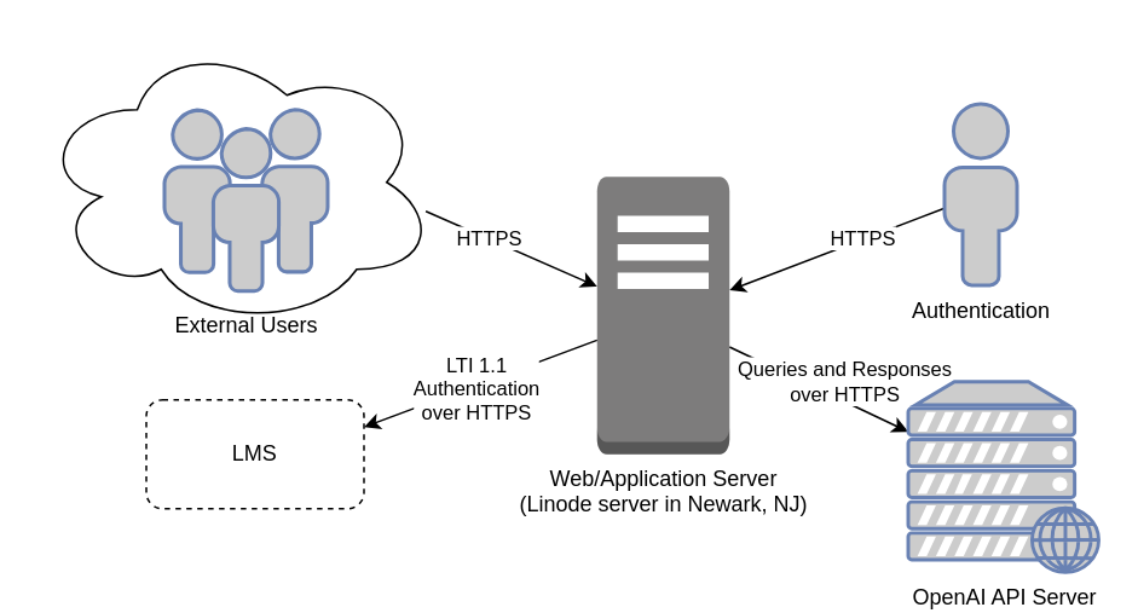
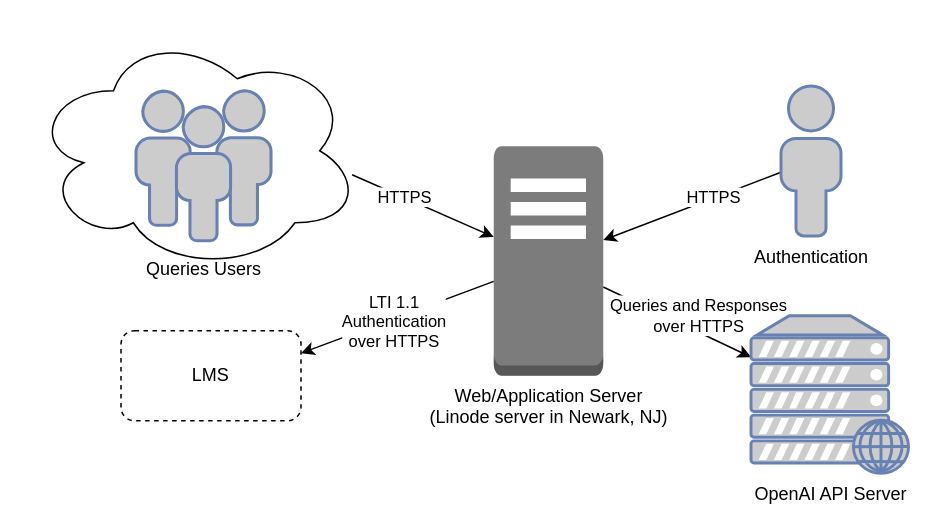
- <mxCell id="16" value="External Users" style="text;html=1;resizable=0;autosize=1;align=center;verticalAlign=middle;points=[];fillColor=none;strokeColor=none;rounded=0;" vertex="1" parent="13"><mxGeometry x="65" y="143.5" width="100" height="30" as="geometry" /></mxCell>
+ <mxCell id="16" value="Queries Users" style="text;html=1;resizable=0;autosize=1;align=center;verticalAlign=middle;points=[];fillColor=none;strokeColor=none;rounded=0;" vertex="1" parent="13"><mxGeometry x="65" y="143.5" width="100" height="30" as="geometry" /></mxCell>
